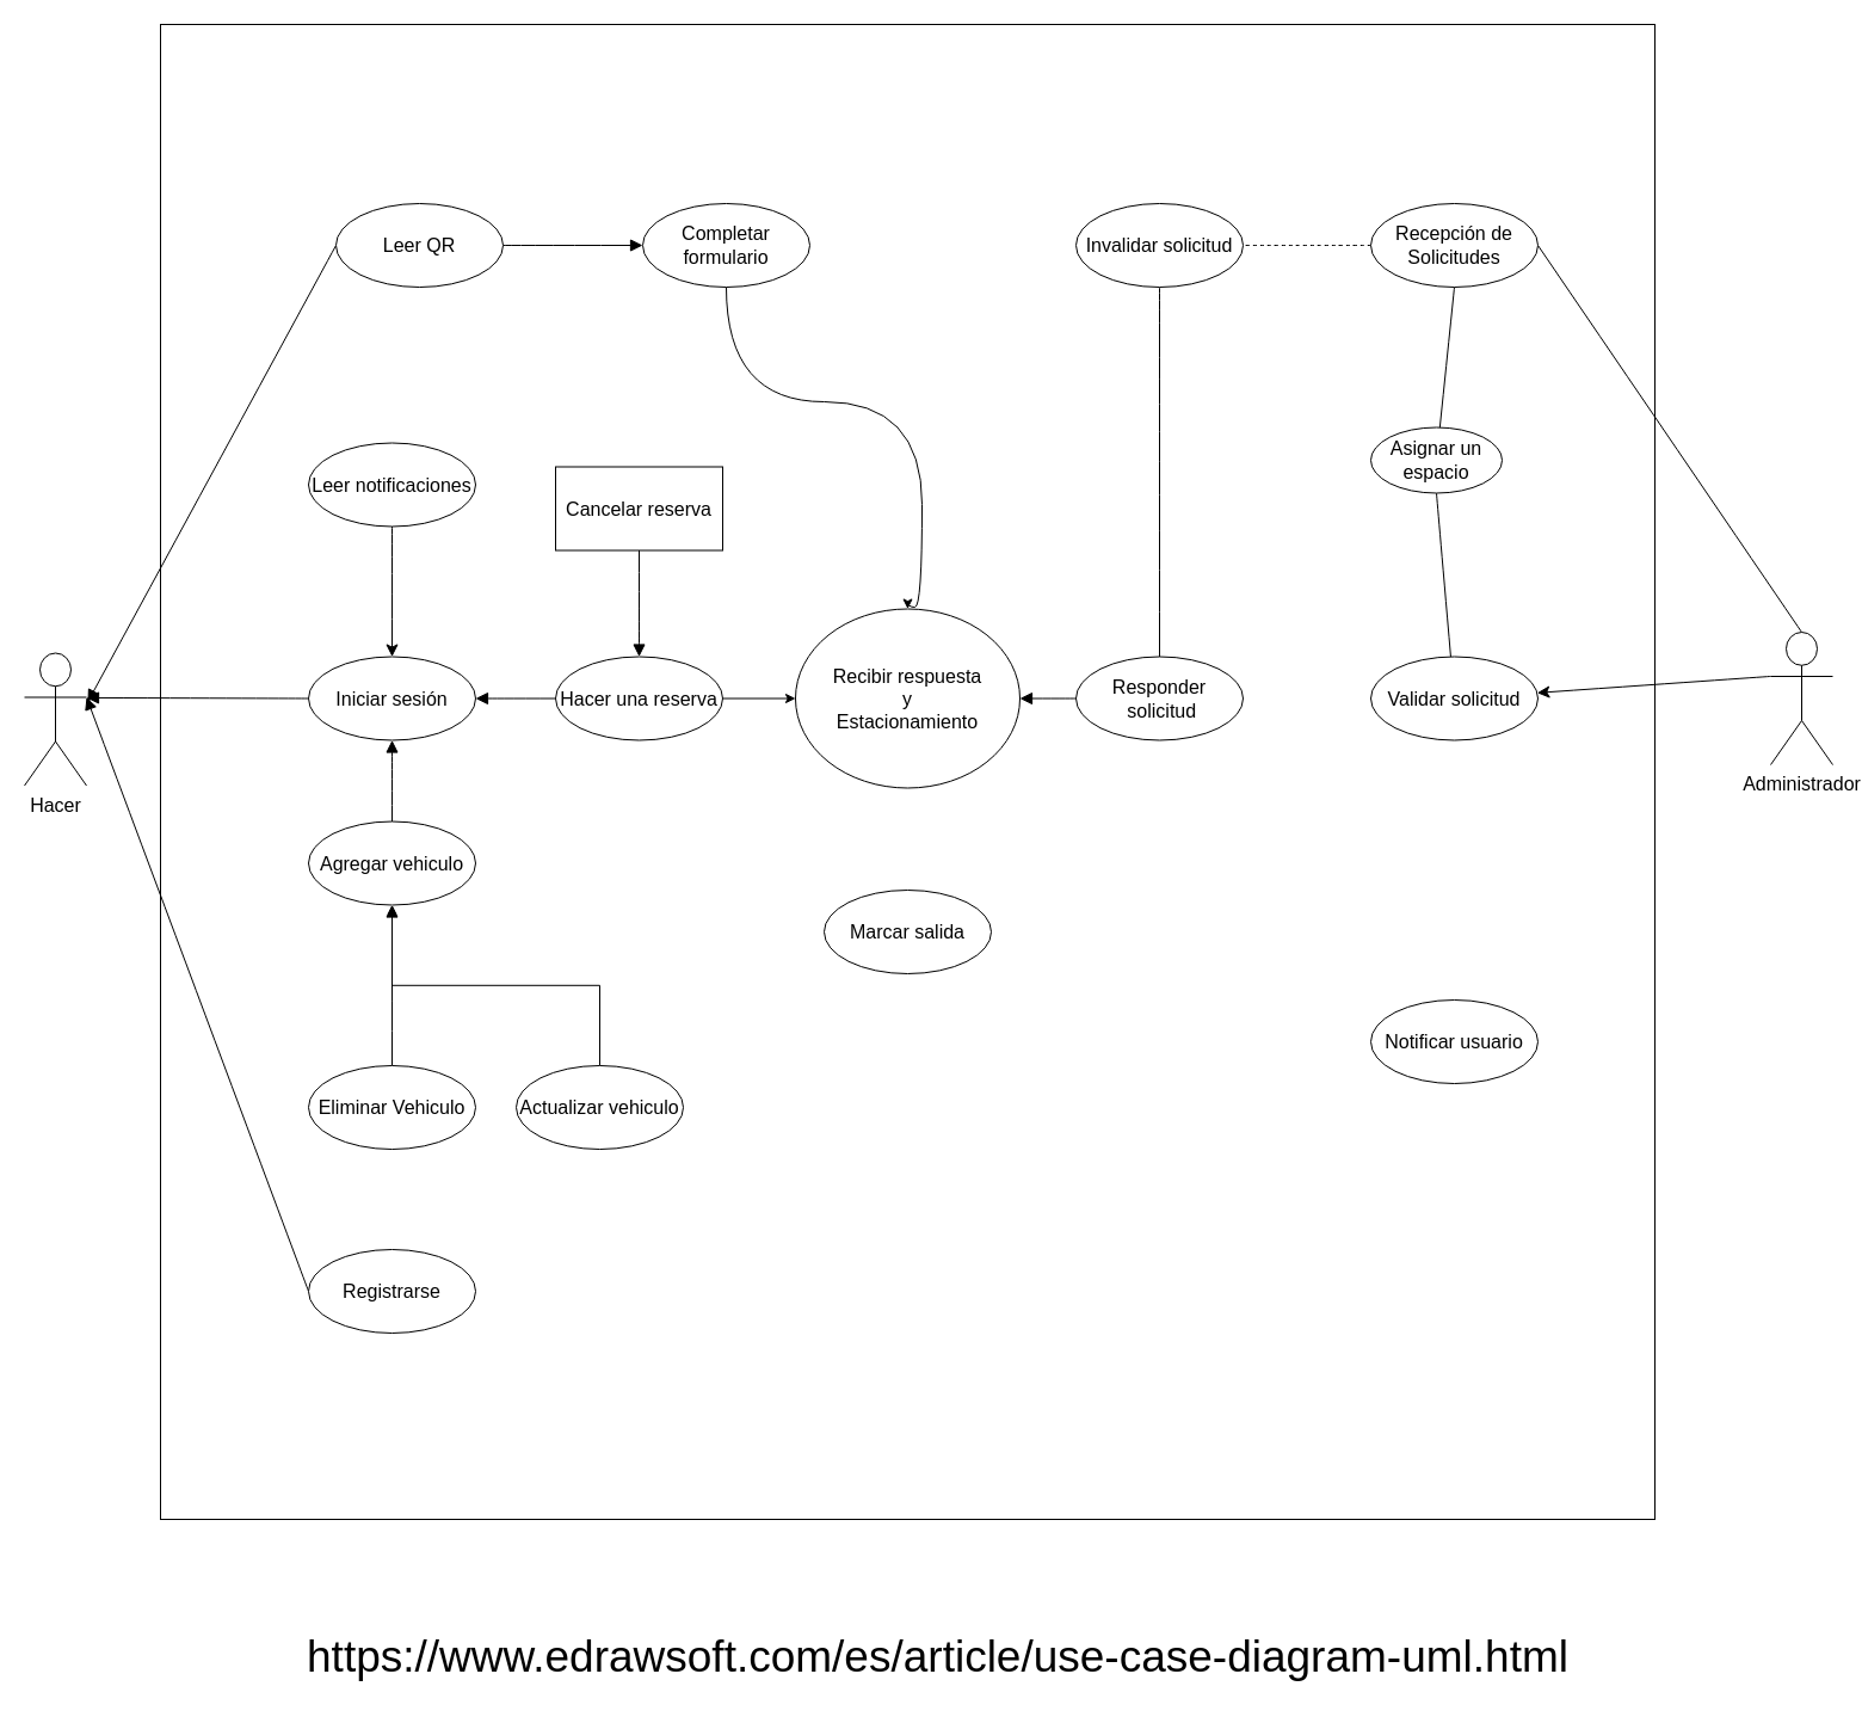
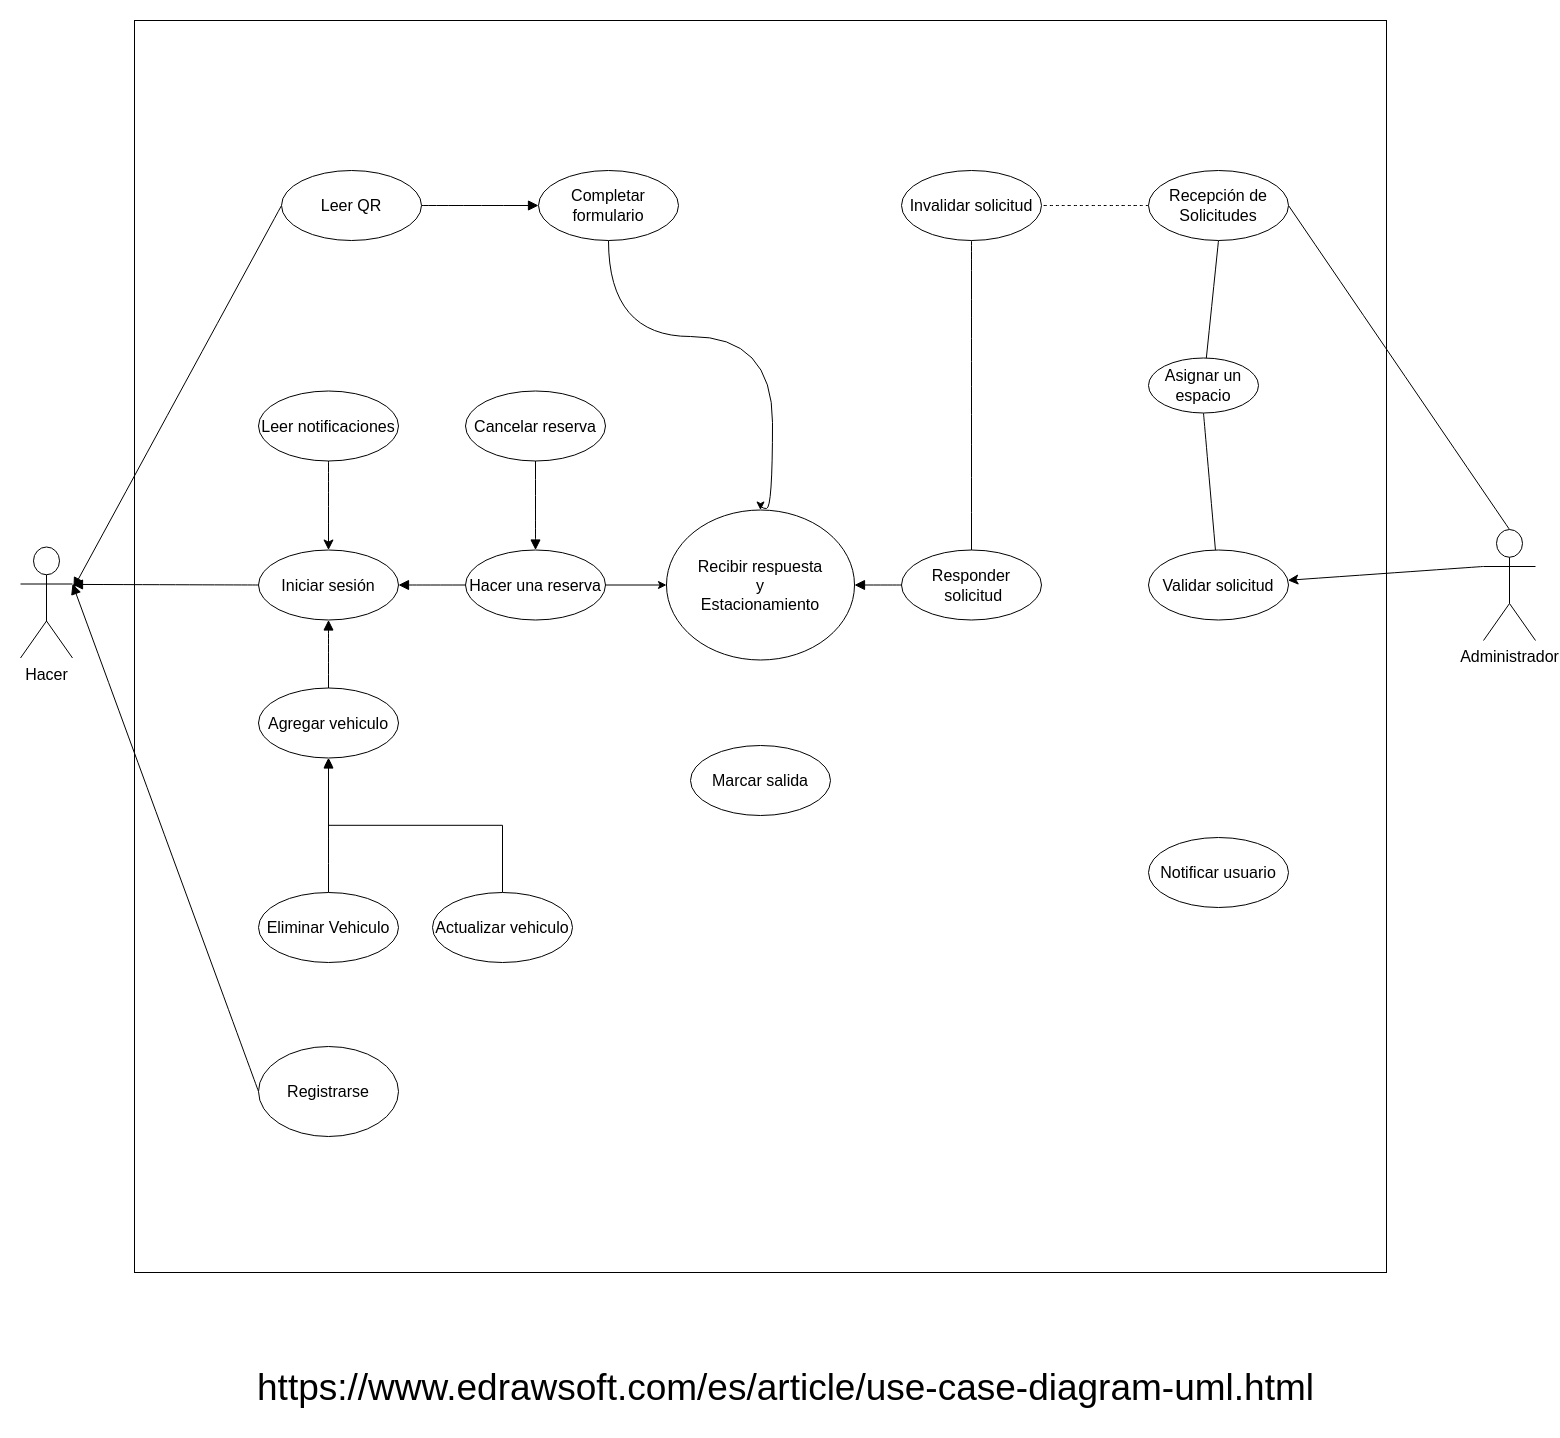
- <mxCell id="42" value="Leer notificaciones" style="ellipse;whiteSpace=wrap;html=1;fontSize=16;" vertex="1" parent="1"><mxGeometry x="258" y="370.5" width="140" height="70" as="geometry" /></mxCell>
+ <mxCell id="42" value="Leer notificaciones" style="ellipse;whiteSpace=wrap;html=1;fontSize=16;" vertex="1" parent="1"><mxGeometry x="258" y="390.5" width="140" height="70" as="geometry" /></mxCell>
- <mxCell id="15" value="Cancelar reserva" style="whiteSpace=wrap;html=1;fontSize=16;rounded=0;" parent="1" vertex="1"><mxGeometry x="465" y="390.5" width="140" height="70" as="geometry" /></mxCell>
+ <mxCell id="15" value="Cancelar reserva" style="ellipse;whiteSpace=wrap;html=1;fontSize=16;" parent="1" vertex="1"><mxGeometry x="465" y="390.5" width="140" height="70" as="geometry" /></mxCell>
- <mxCell id="12" value="Registrarse" style="ellipse;whiteSpace=wrap;html=1;fontSize=16;" parent="1" vertex="1"><mxGeometry x="258" y="1046" width="140" height="70" as="geometry" /></mxCell>
+ <mxCell id="12" value="Registrarse" style="ellipse;whiteSpace=wrap;html=1;fontSize=16;" parent="1" vertex="1"><mxGeometry x="258" y="1046" width="140" height="90" as="geometry" /></mxCell>
